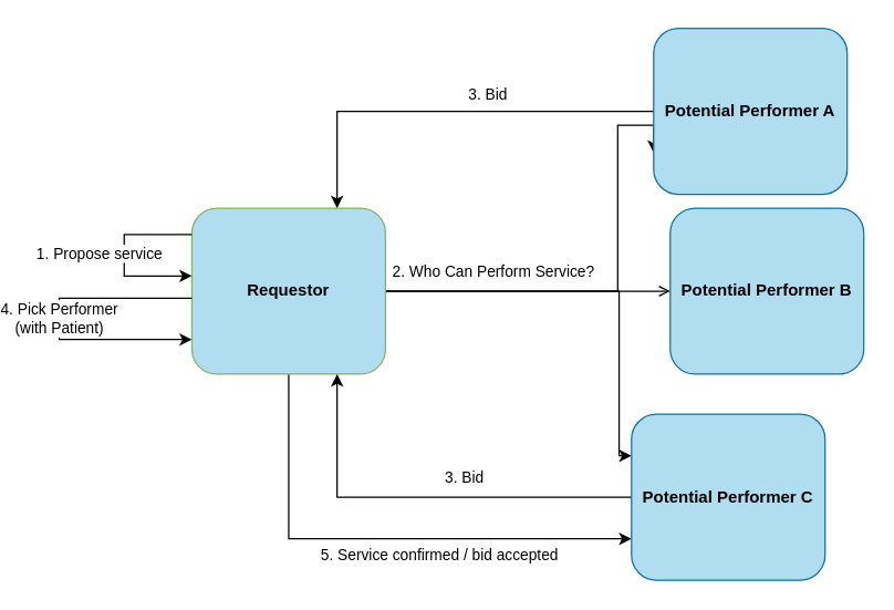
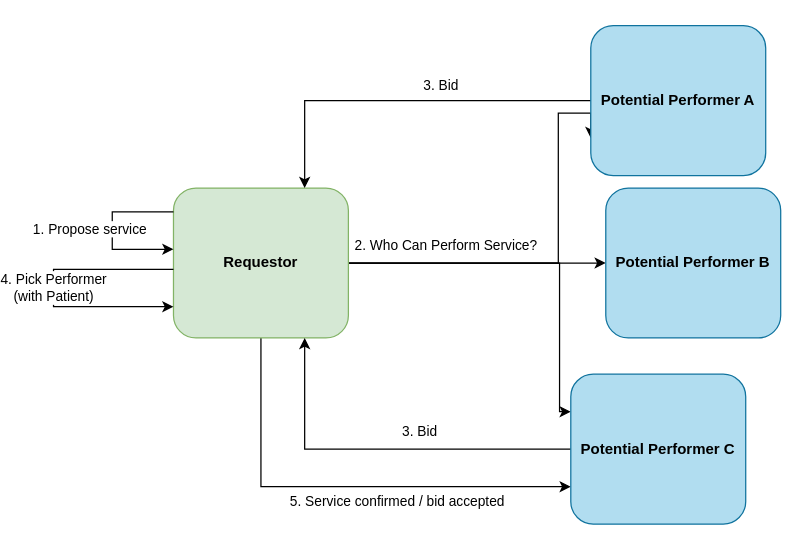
- <mxCell id="7" value="&lt;b&gt;Requestor&lt;/b&gt;" style="rounded=1;whiteSpace=wrap;html=1;fillColor=#b1ddf0;strokeColor=#82b366;" vertex="1" parent="1"><mxGeometry x="116" y="150" width="140" height="120" as="geometry" /></mxCell>
+ <mxCell id="7" value="&lt;b&gt;Requestor&lt;/b&gt;" style="rounded=1;whiteSpace=wrap;html=1;fillColor=#d5e8d4;strokeColor=#82b366;" vertex="1" parent="1"><mxGeometry x="116" y="150" width="140" height="120" as="geometry" /></mxCell>
- <mxCell id="2" style="edgeStyle=orthogonalEdgeStyle;rounded=0;orthogonalLoop=1;jettySize=auto;html=1;exitX=1;exitY=0.5;exitDx=0;exitDy=0;entryX=0;entryY=0.5;entryDx=0;entryDy=0;endArrow=open;" edge="1" parent="1" source="7" target="10"><mxGeometry relative="1" as="geometry" /></mxCell>
+ <mxCell id="2" style="edgeStyle=orthogonalEdgeStyle;rounded=0;orthogonalLoop=1;jettySize=auto;html=1;exitX=1;exitY=0.5;exitDx=0;exitDy=0;entryX=0;entryY=0.5;entryDx=0;entryDy=0;" edge="1" parent="1" source="7" target="10"><mxGeometry relative="1" as="geometry" /></mxCell>
